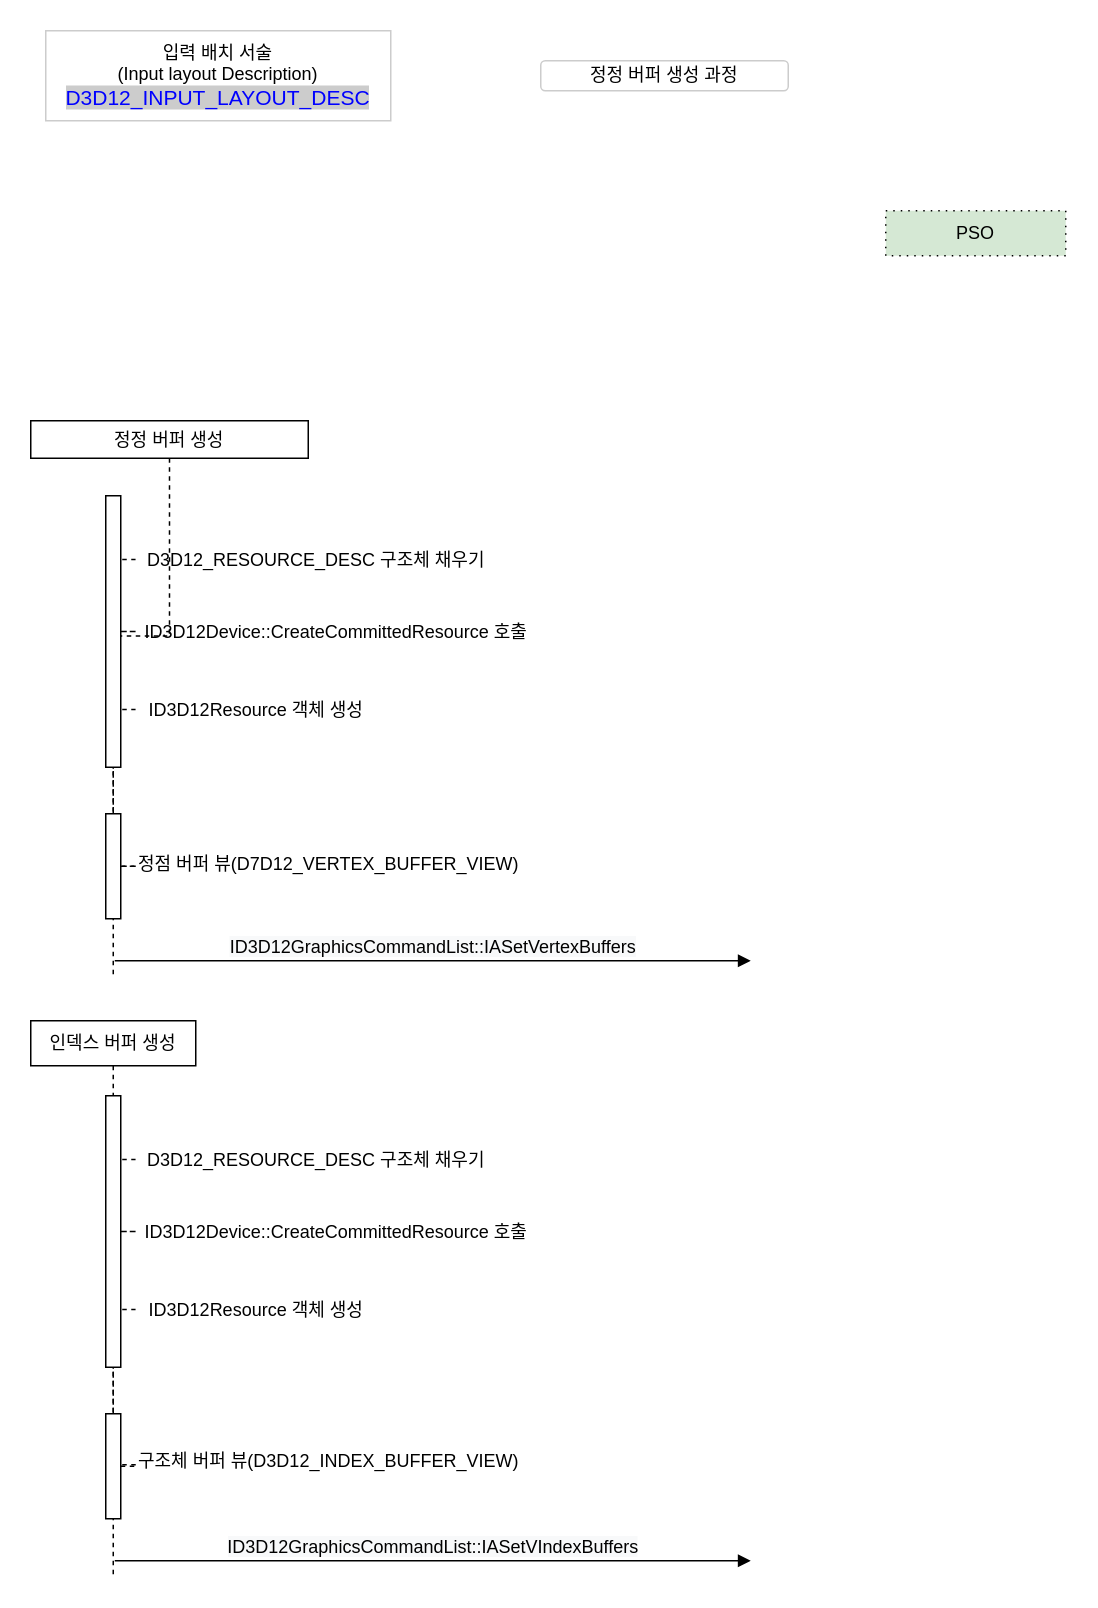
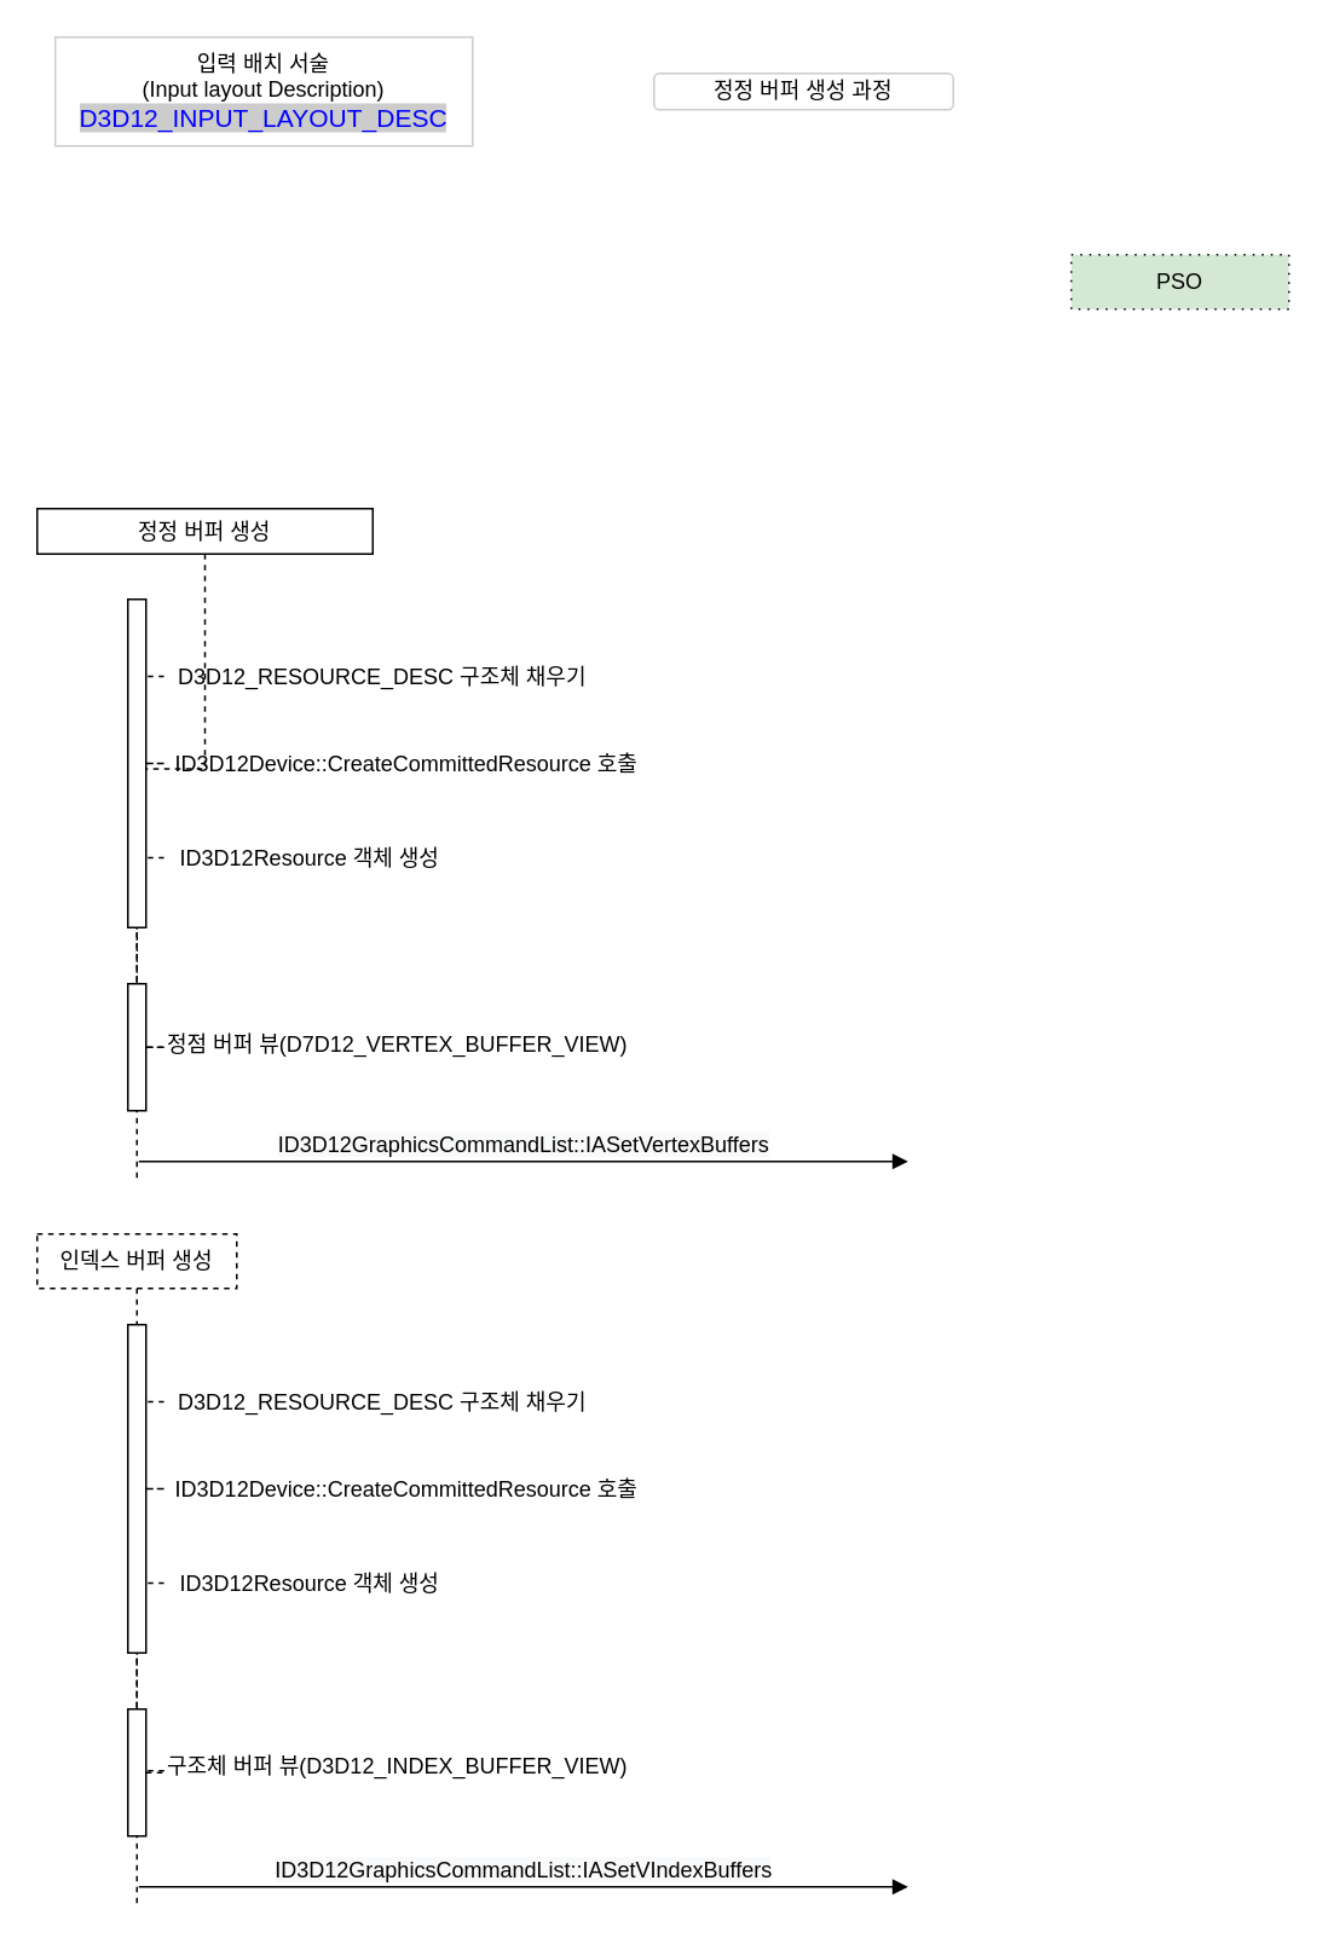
- <mxCell id="21" value="&lt;span style=&quot;white-space: normal&quot;&gt;인덱스 버퍼 생성&lt;br&gt;&lt;/span&gt;" style="rounded=0;whiteSpace=wrap;html=1;strokeColor=#000000;fillColor=none;align=center;" parent="1" vertex="1"><mxGeometry x="20" y="680" width="110" height="30" as="geometry" /></mxCell>
+ <mxCell id="21" value="&lt;span style=&quot;white-space: normal&quot;&gt;인덱스 버퍼 생성&lt;br&gt;&lt;/span&gt;" style="rounded=0;whiteSpace=wrap;html=1;strokeColor=#000000;fillColor=none;align=center;dashed=1;" parent="1" vertex="1"><mxGeometry x="20" y="680" width="110" height="30" as="geometry" /></mxCell>
